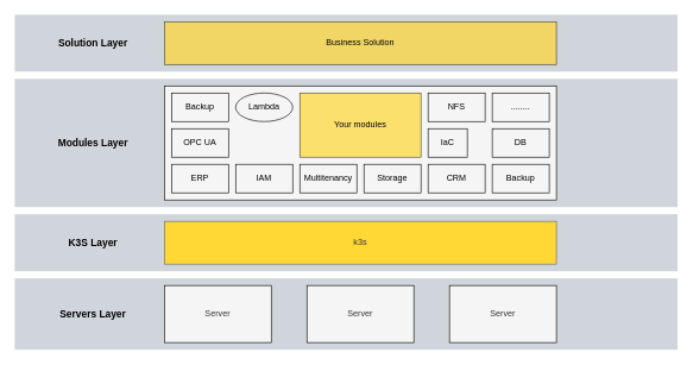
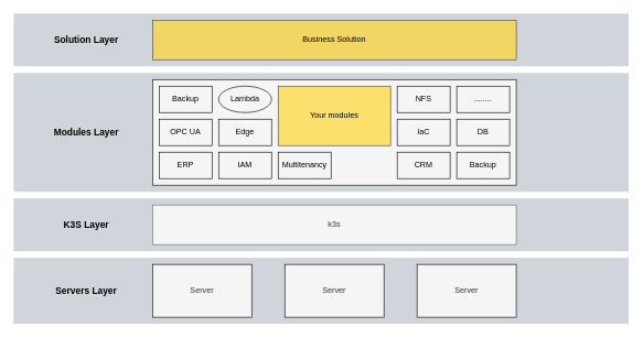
+ <mxCell id="14" value="Edge" style="rounded=0;whiteSpace=wrap;html=1;strokeColor=default;strokeWidth=1;fillColor=#F5F5F5;gradientColor=none;" parent="1" vertex="1"><mxGeometry x="330" y="180" width="80" height="40" as="geometry" /></mxCell>
- <mxCell id="17" value="IaC" style="rounded=0;whiteSpace=wrap;html=1;strokeColor=default;strokeWidth=1;fillColor=#F5F5F5;gradientColor=none;" parent="1" vertex="1"><mxGeometry x="600" y="180" width="55" height="40" as="geometry" /></mxCell>
+ <mxCell id="17" value="IaC" style="rounded=0;whiteSpace=wrap;html=1;strokeColor=default;strokeWidth=1;fillColor=#F5F5F5;gradientColor=none;" parent="1" vertex="1"><mxGeometry x="600" y="180" width="80" height="40" as="geometry" /></mxCell>
- <mxCell id="15" value="Storage" style="rounded=0;whiteSpace=wrap;html=1;strokeColor=default;strokeWidth=1;fillColor=#F5F5F5;gradientColor=none;" parent="1" vertex="1"><mxGeometry x="510" y="230" width="80" height="40" as="geometry" /></mxCell>
- <mxCell id="7" value="k3s" style="rounded=0;whiteSpace=wrap;html=1;fillColor=#ffd835;strokeColor=#666666;fontColor=#333333;" parent="1" vertex="1"><mxGeometry x="230" y="310" width="550" height="60" as="geometry" /></mxCell>
+ <mxCell id="7" value="k3s" style="rounded=0;whiteSpace=wrap;html=1;fillColor=#f5f5f5;strokeColor=#666666;fontColor=#333333;" parent="1" vertex="1"><mxGeometry x="230" y="310" width="550" height="60" as="geometry" /></mxCell>
